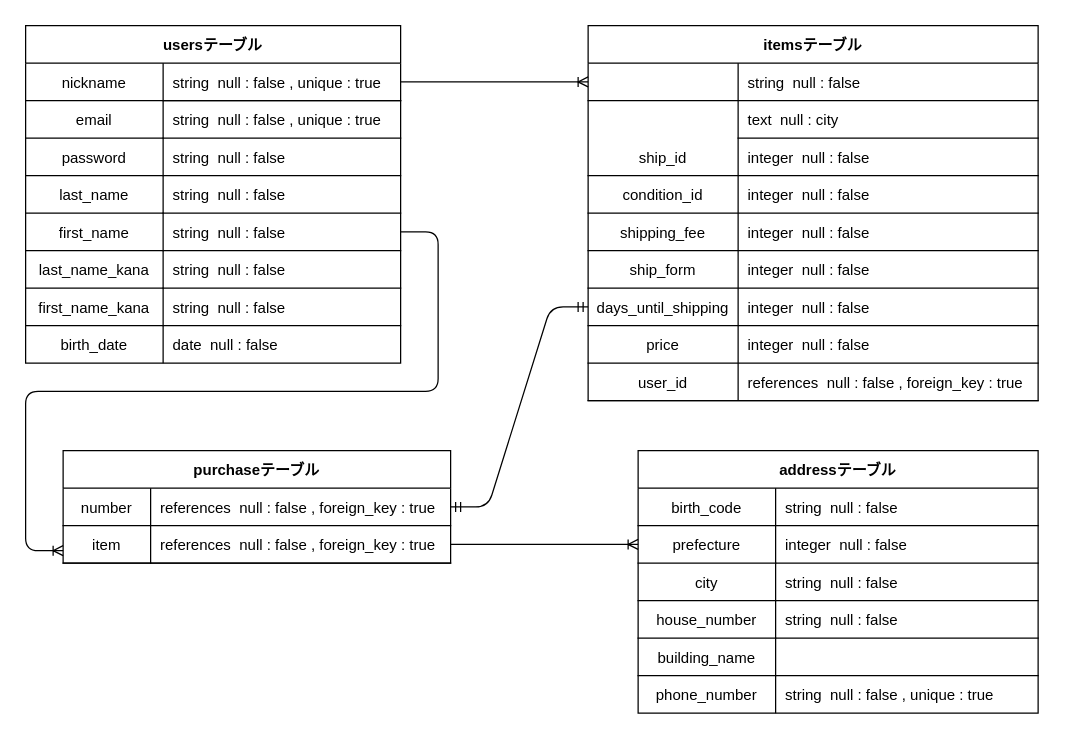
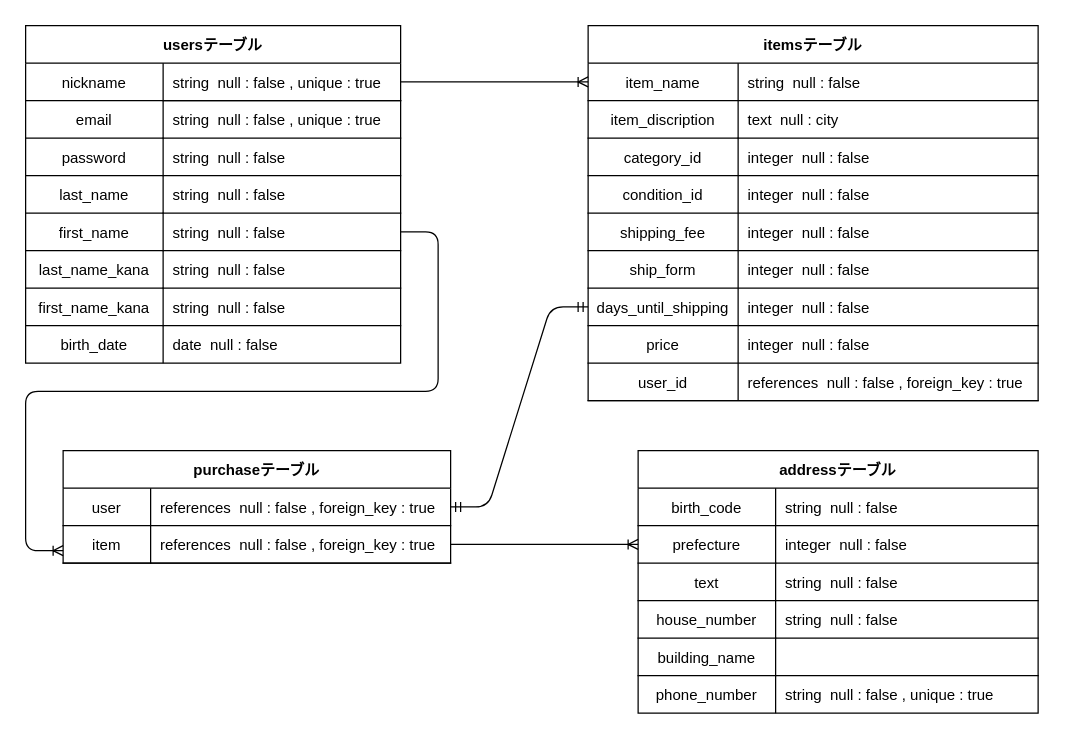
+ <mxCell id="33" value="item_name" style="shape=partialRectangle;connectable=0;fillColor=none;top=0;left=0;bottom=0;right=0;fontStyle=0;overflow=hidden;" parent="32" vertex="1"><mxGeometry width="120" height="30" as="geometry" /></mxCell>
+ <mxCell id="36" value="item_discription" style="shape=partialRectangle;connectable=0;fillColor=none;top=0;left=0;bottom=1;right=0;editable=1;overflow=hidden;" parent="35" vertex="1"><mxGeometry width="120" height="30" as="geometry" /></mxCell>
- <mxCell id="39" value="ship_id" style="shape=partialRectangle;connectable=0;fillColor=none;top=0;left=0;bottom=0;right=0;editable=1;overflow=hidden;" parent="38" vertex="1"><mxGeometry width="120" height="30" as="geometry" /></mxCell>
+ <mxCell id="39" value="category_id" style="shape=partialRectangle;connectable=0;fillColor=none;top=0;left=0;bottom=0;right=0;editable=1;overflow=hidden;" parent="38" vertex="1"><mxGeometry width="120" height="30" as="geometry" /></mxCell>
- <mxCell id="61" value="number" style="shape=partialRectangle;connectable=0;fillColor=none;top=0;left=0;bottom=0;right=0;fontStyle=0;overflow=hidden;" parent="60" vertex="1"><mxGeometry width="70" height="30" as="geometry" /></mxCell>
+ <mxCell id="61" value="user" style="shape=partialRectangle;connectable=0;fillColor=none;top=0;left=0;bottom=0;right=0;fontStyle=0;overflow=hidden;" parent="60" vertex="1"><mxGeometry width="70" height="30" as="geometry" /></mxCell>
- <mxCell id="74" value="city" style="shape=partialRectangle;connectable=0;fillColor=none;top=0;left=0;bottom=1;right=0;editable=1;overflow=hidden;" parent="73" vertex="1"><mxGeometry width="110" height="30" as="geometry" /></mxCell>
+ <mxCell id="74" value="text" style="shape=partialRectangle;connectable=0;fillColor=none;top=0;left=0;bottom=1;right=0;editable=1;overflow=hidden;" parent="73" vertex="1"><mxGeometry width="110" height="30" as="geometry" /></mxCell>
